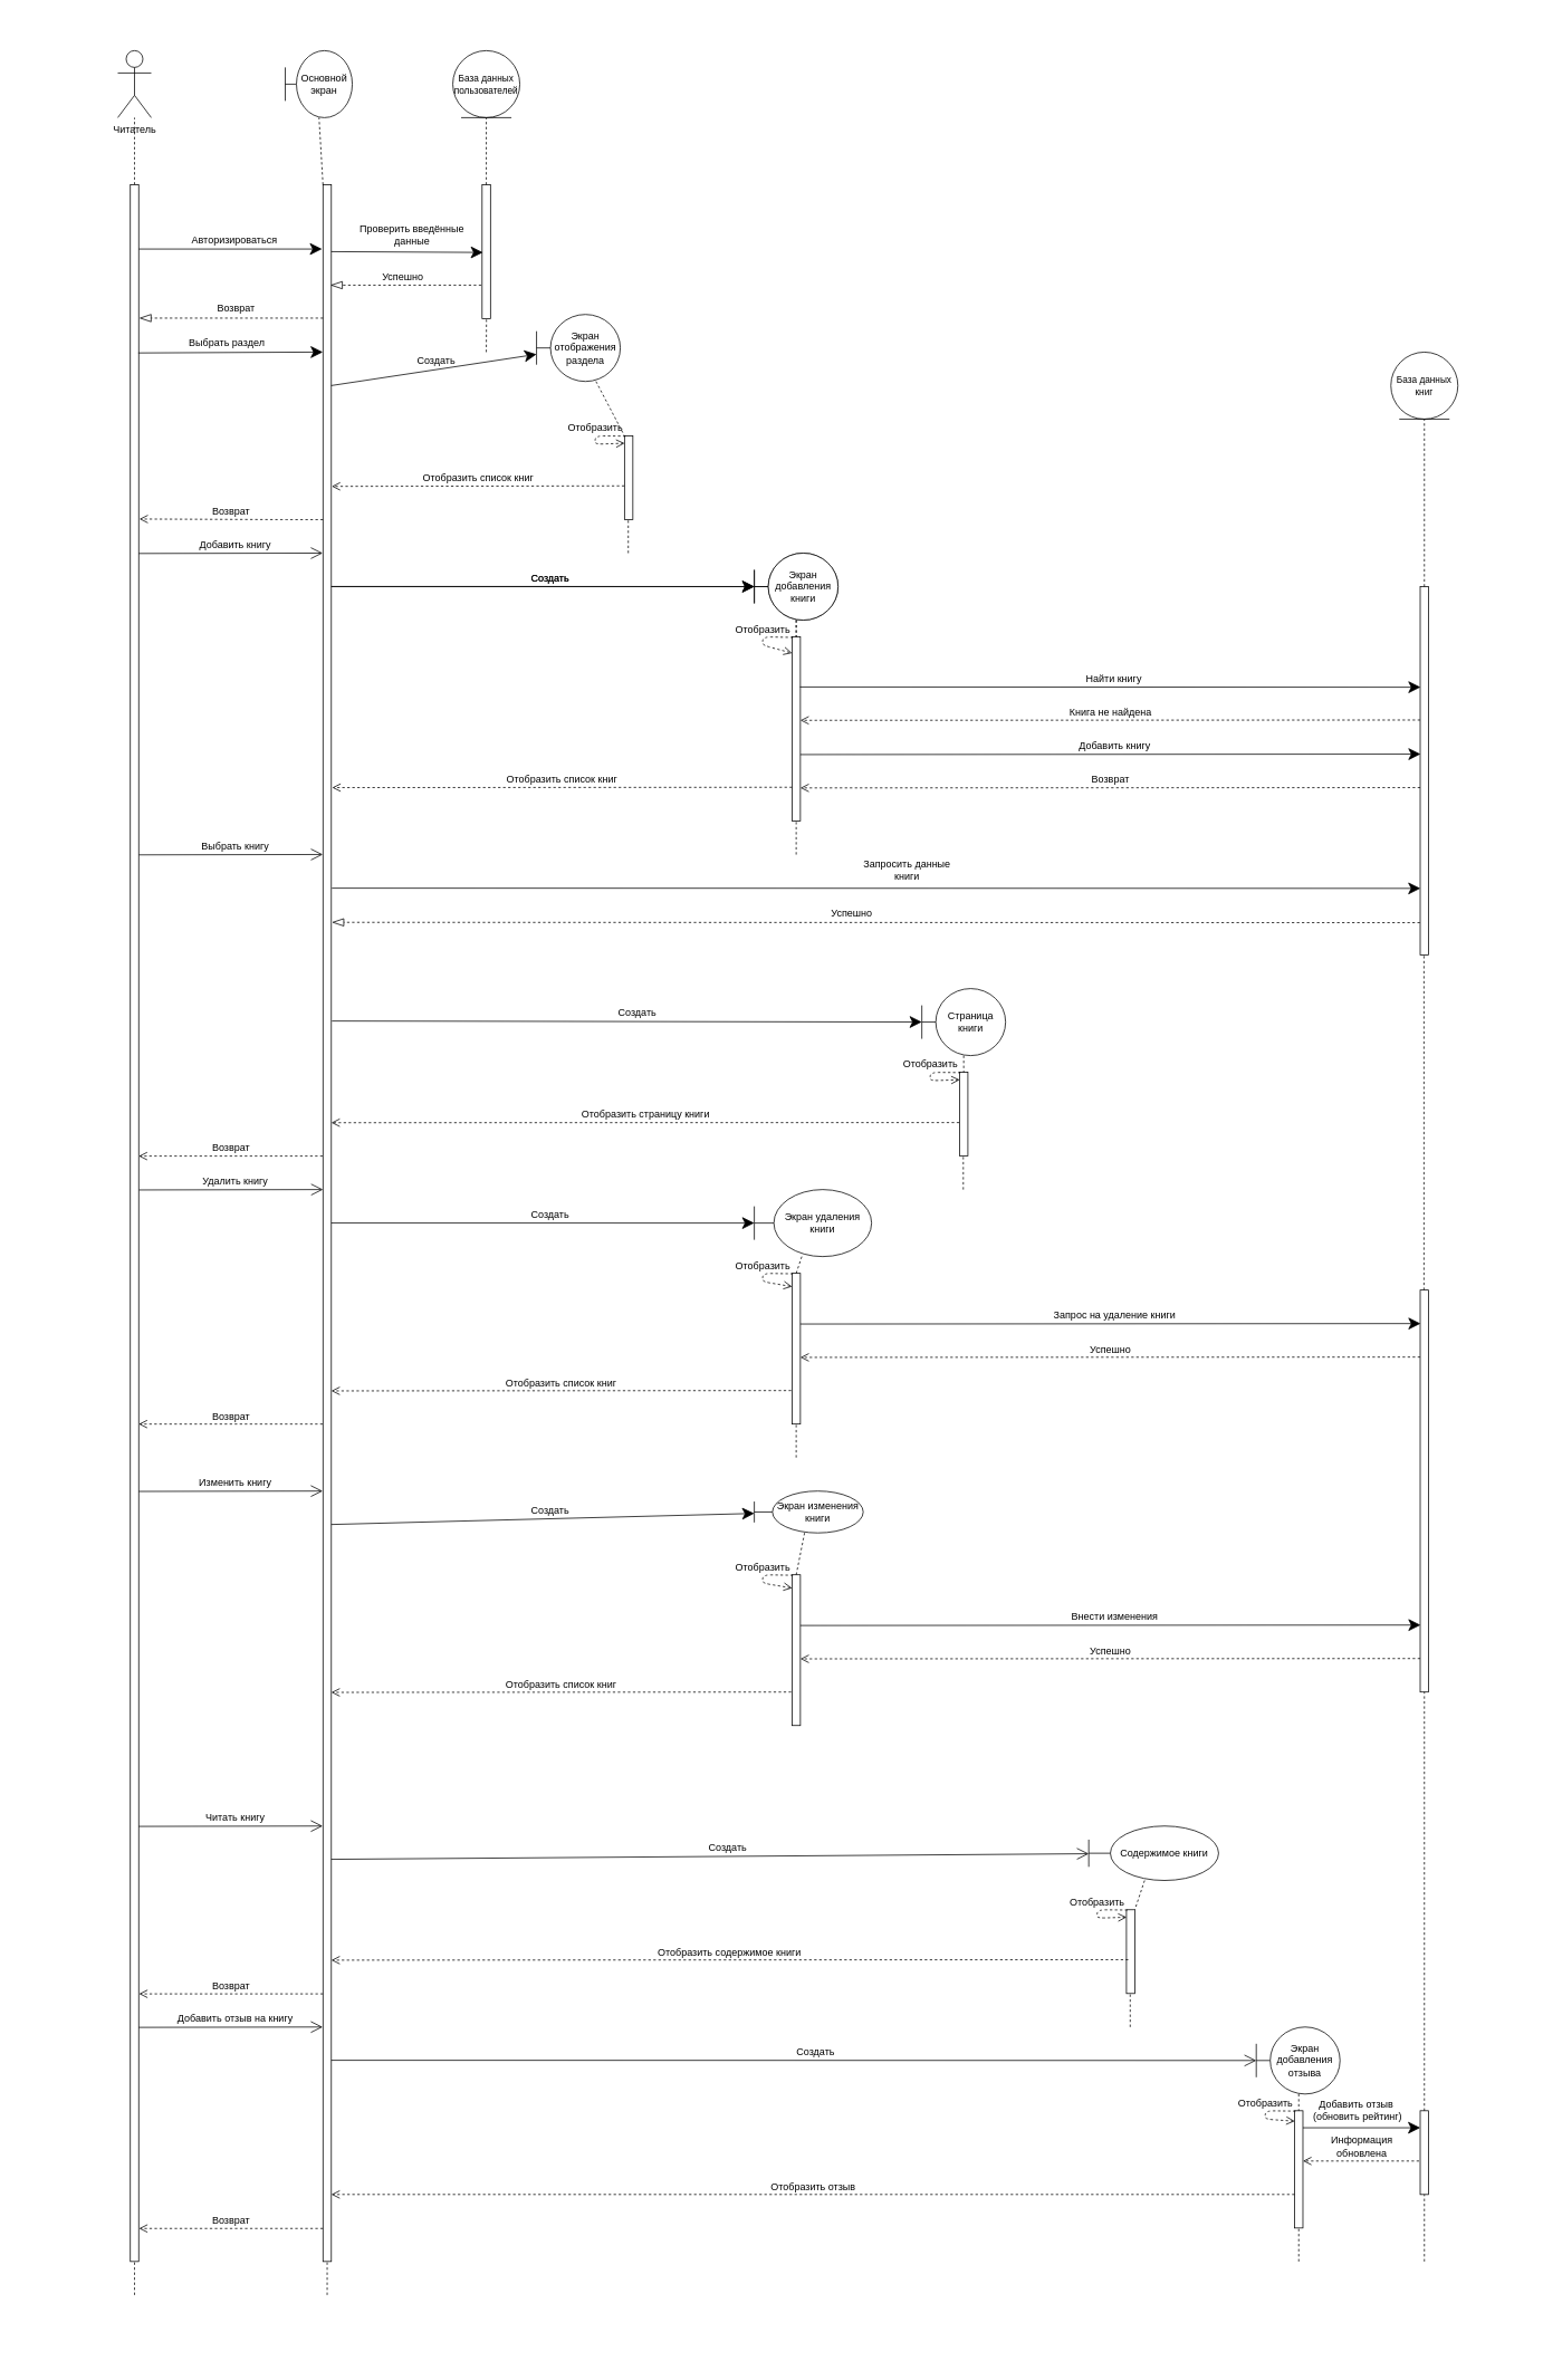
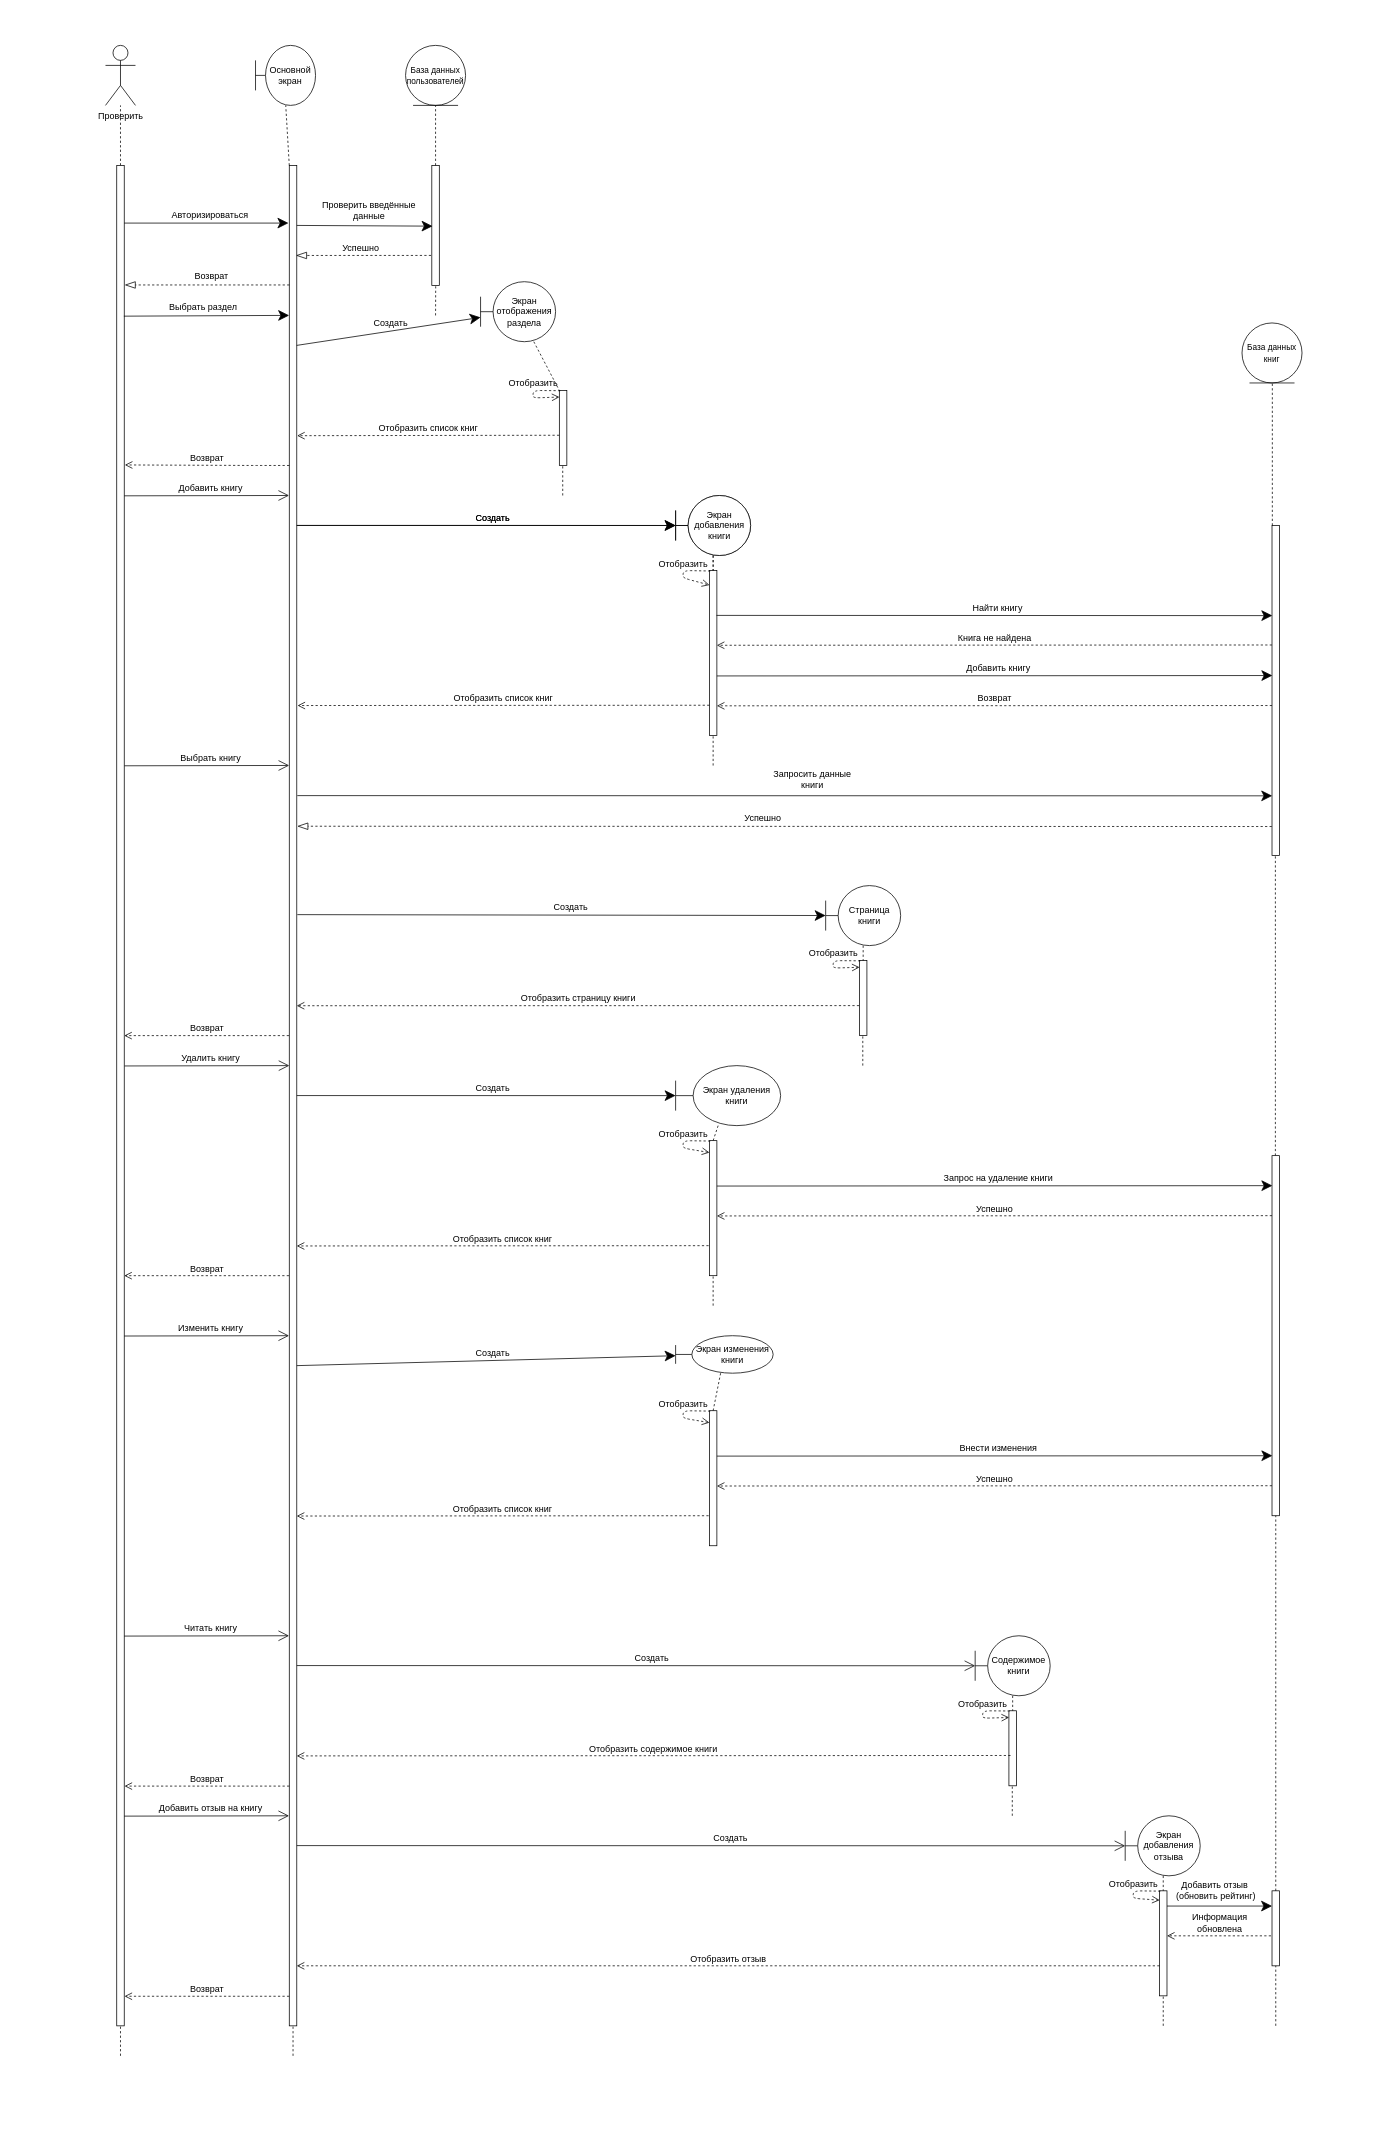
- <mxCell id="2" value="Читатель" style="shape=umlActor;verticalLabelPosition=bottom;verticalAlign=top;html=1;outlineConnect=0;" vertex="1" parent="1"><mxGeometry x="140" y="60" width="40" height="80" as="geometry" /></mxCell>
+ <mxCell id="2" value="Проверить" style="shape=umlActor;verticalLabelPosition=bottom;verticalAlign=top;html=1;outlineConnect=0;" vertex="1" parent="1"><mxGeometry x="140" y="60" width="40" height="80" as="geometry" /></mxCell>
- <mxCell id="34" value="&lt;font style=&quot;font-size: 11px&quot;&gt;База данных книг&lt;/font&gt;" style="ellipse;shape=umlEntity;whiteSpace=wrap;html=1;" vertex="1" parent="1"><mxGeometry x="1660" y="420" width="80" height="80" as="geometry" /></mxCell>
+ <mxCell id="34" value="&lt;font style=&quot;font-size: 11px&quot;&gt;База данных книг&lt;/font&gt;" style="ellipse;shape=umlEntity;whiteSpace=wrap;html=1;" vertex="1" parent="1"><mxGeometry x="1655" y="430" width="80" height="80" as="geometry" /></mxCell>
- <mxCell id="39" value="Содержимое книги" style="shape=umlBoundary;whiteSpace=wrap;html=1;" vertex="1" parent="1"><mxGeometry x="1299.29" y="2180" width="155" height="65" as="geometry" /></mxCell>
+ <mxCell id="39" value="Содержимое книги" style="shape=umlBoundary;whiteSpace=wrap;html=1;" vertex="1" parent="1"><mxGeometry x="1299.29" y="2180" width="100" height="80" as="geometry" /></mxCell>
